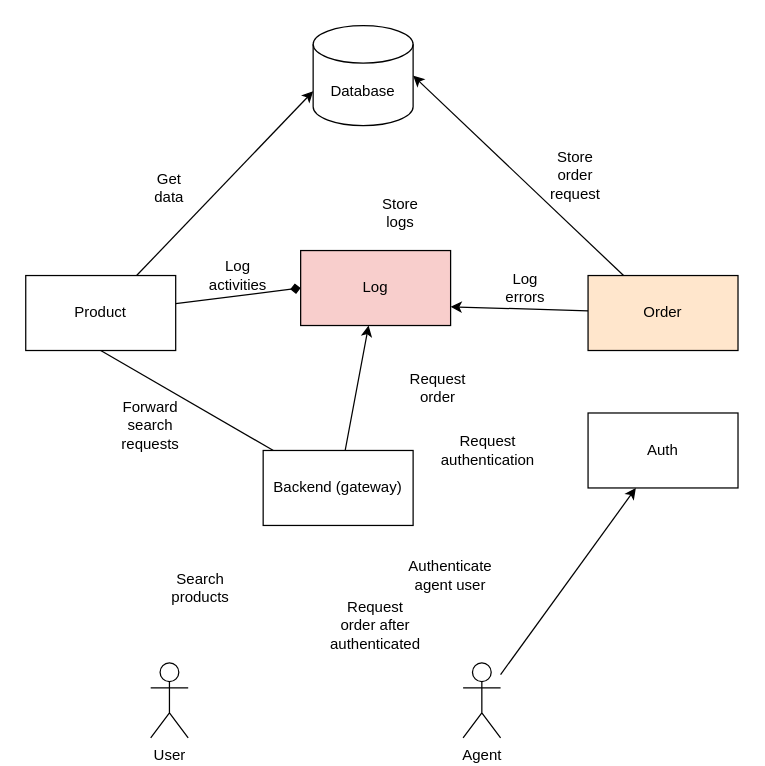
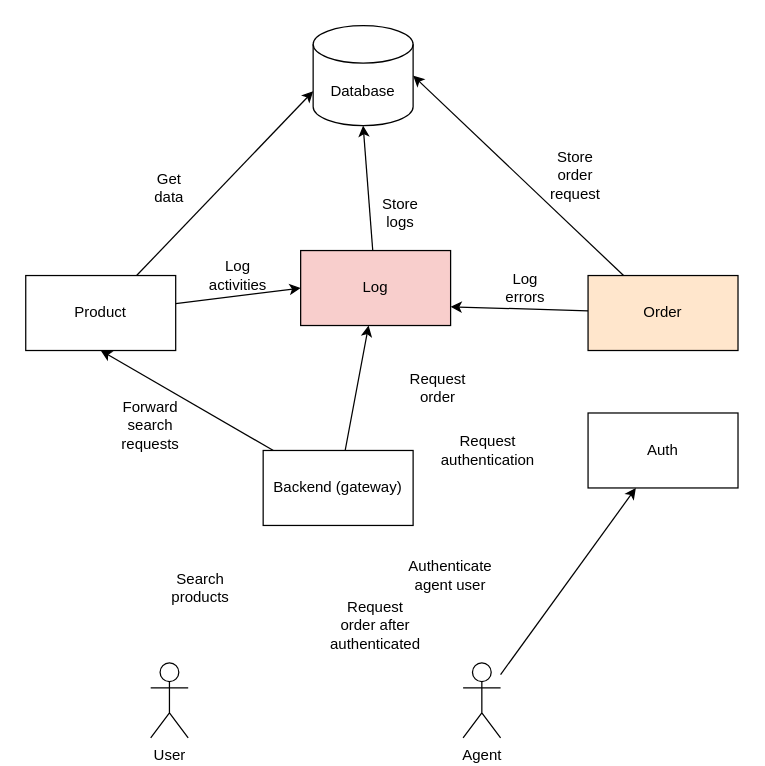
+ <mxCell id="16" style="edgeStyle=none;rounded=0;orthogonalLoop=1;jettySize=auto;html=1;entryX=0.5;entryY=1;entryDx=0;entryDy=0;entryPerimeter=0;" edge="1" parent="1" source="17" target="12"><mxGeometry relative="1" as="geometry" /></mxCell>
- <mxCell id="7" style="edgeStyle=none;rounded=0;orthogonalLoop=1;jettySize=auto;html=1;entryX=0;entryY=0.5;entryDx=0;entryDy=0;endArrow=diamond;" edge="1" parent="1" source="8" target="17"><mxGeometry relative="1" as="geometry" /></mxCell>
+ <mxCell id="7" style="edgeStyle=none;rounded=0;orthogonalLoop=1;jettySize=auto;html=1;entryX=0;entryY=0.5;entryDx=0;entryDy=0;" edge="1" parent="1" source="8" target="17"><mxGeometry relative="1" as="geometry" /></mxCell>
- <mxCell id="3" style="edgeStyle=none;rounded=0;orthogonalLoop=1;jettySize=auto;html=1;entryX=0.5;entryY=1;entryDx=0;entryDy=0;endArrow=none;" edge="1" parent="1" source="5" target="8"><mxGeometry relative="1" as="geometry" /></mxCell>
+ <mxCell id="3" style="edgeStyle=none;rounded=0;orthogonalLoop=1;jettySize=auto;html=1;entryX=0.5;entryY=1;entryDx=0;entryDy=0;" edge="1" parent="1" source="5" target="8"><mxGeometry relative="1" as="geometry" /></mxCell>
